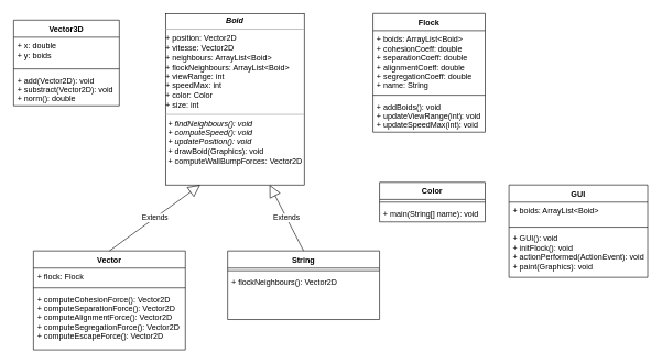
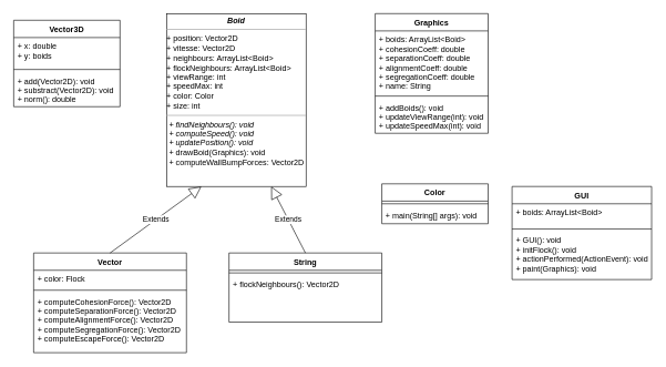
- <mxCell id="6" value="Flock" style="swimlane;fontStyle=1;align=center;verticalAlign=top;childLayout=stackLayout;horizontal=1;startSize=26;horizontalStack=0;resizeParent=1;resizeParentMax=0;resizeLast=0;collapsible=1;marginBottom=0;" vertex="1" parent="1"><mxGeometry x="564" y="20" width="170" height="180" as="geometry" /></mxCell>
+ <mxCell id="6" value="Graphics" style="swimlane;fontStyle=1;align=center;verticalAlign=top;childLayout=stackLayout;horizontal=1;startSize=26;horizontalStack=0;resizeParent=1;resizeParentMax=0;resizeLast=0;collapsible=1;marginBottom=0;" vertex="1" parent="1"><mxGeometry x="564" y="20" width="170" height="180" as="geometry" /></mxCell>
- <mxCell id="12" value="+ main(String[] name): void" style="text;strokeColor=none;fillColor=none;align=left;verticalAlign=top;spacingLeft=4;spacingRight=4;overflow=hidden;rotatable=0;points=[[0,0.5],[1,0.5]];portConstraint=eastwest;" vertex="1" parent="10"><mxGeometry y="34" width="160" height="26" as="geometry" /></mxCell>
+ <mxCell id="12" value="+ main(String[] args): void" style="text;strokeColor=none;fillColor=none;align=left;verticalAlign=top;spacingLeft=4;spacingRight=4;overflow=hidden;rotatable=0;points=[[0,0.5],[1,0.5]];portConstraint=eastwest;" vertex="1" parent="10"><mxGeometry y="34" width="160" height="26" as="geometry" /></mxCell>
- <mxCell id="3" value="+ flock: Flock" style="text;strokeColor=none;fillColor=none;align=left;verticalAlign=top;spacingLeft=4;spacingRight=4;overflow=hidden;rotatable=0;points=[[0,0.5],[1,0.5]];portConstraint=eastwest;" vertex="1" parent="2"><mxGeometry y="26" width="230" height="26" as="geometry" /></mxCell>
+ <mxCell id="3" value="+ color: Flock" style="text;strokeColor=none;fillColor=none;align=left;verticalAlign=top;spacingLeft=4;spacingRight=4;overflow=hidden;rotatable=0;points=[[0,0.5],[1,0.5]];portConstraint=eastwest;" vertex="1" parent="2"><mxGeometry y="26" width="230" height="26" as="geometry" /></mxCell>
